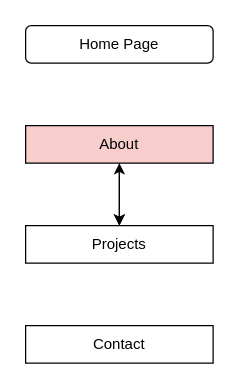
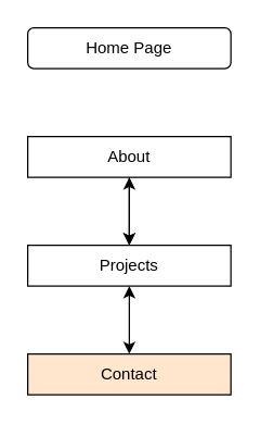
- <mxCell id="4" value="About" style="rounded=0;whiteSpace=wrap;html=1;fillColor=#f8cecc;" vertex="1" parent="1"><mxGeometry x="20" y="100" width="150" height="30" as="geometry" /></mxCell>
+ <mxCell id="4" value="About" style="rounded=0;whiteSpace=wrap;html=1;" vertex="1" parent="1"><mxGeometry x="20" y="100" width="150" height="30" as="geometry" /></mxCell>
+ <mxCell id="5" style="edgeStyle=orthogonalEdgeStyle;rounded=0;orthogonalLoop=1;jettySize=auto;html=1;entryX=0.5;entryY=0;entryDx=0;entryDy=0;startArrow=classic;startFill=1;" edge="1" parent="1" source="7" target="8"><mxGeometry relative="1" as="geometry" /></mxCell>
- <mxCell id="8" value="Contact" style="rounded=0;whiteSpace=wrap;html=1;" vertex="1" parent="1"><mxGeometry x="20" y="260" width="150" height="30" as="geometry" /></mxCell>
+ <mxCell id="8" value="Contact" style="rounded=0;whiteSpace=wrap;html=1;fillColor=#ffe6cc;" vertex="1" parent="1"><mxGeometry x="20" y="260" width="150" height="30" as="geometry" /></mxCell>
